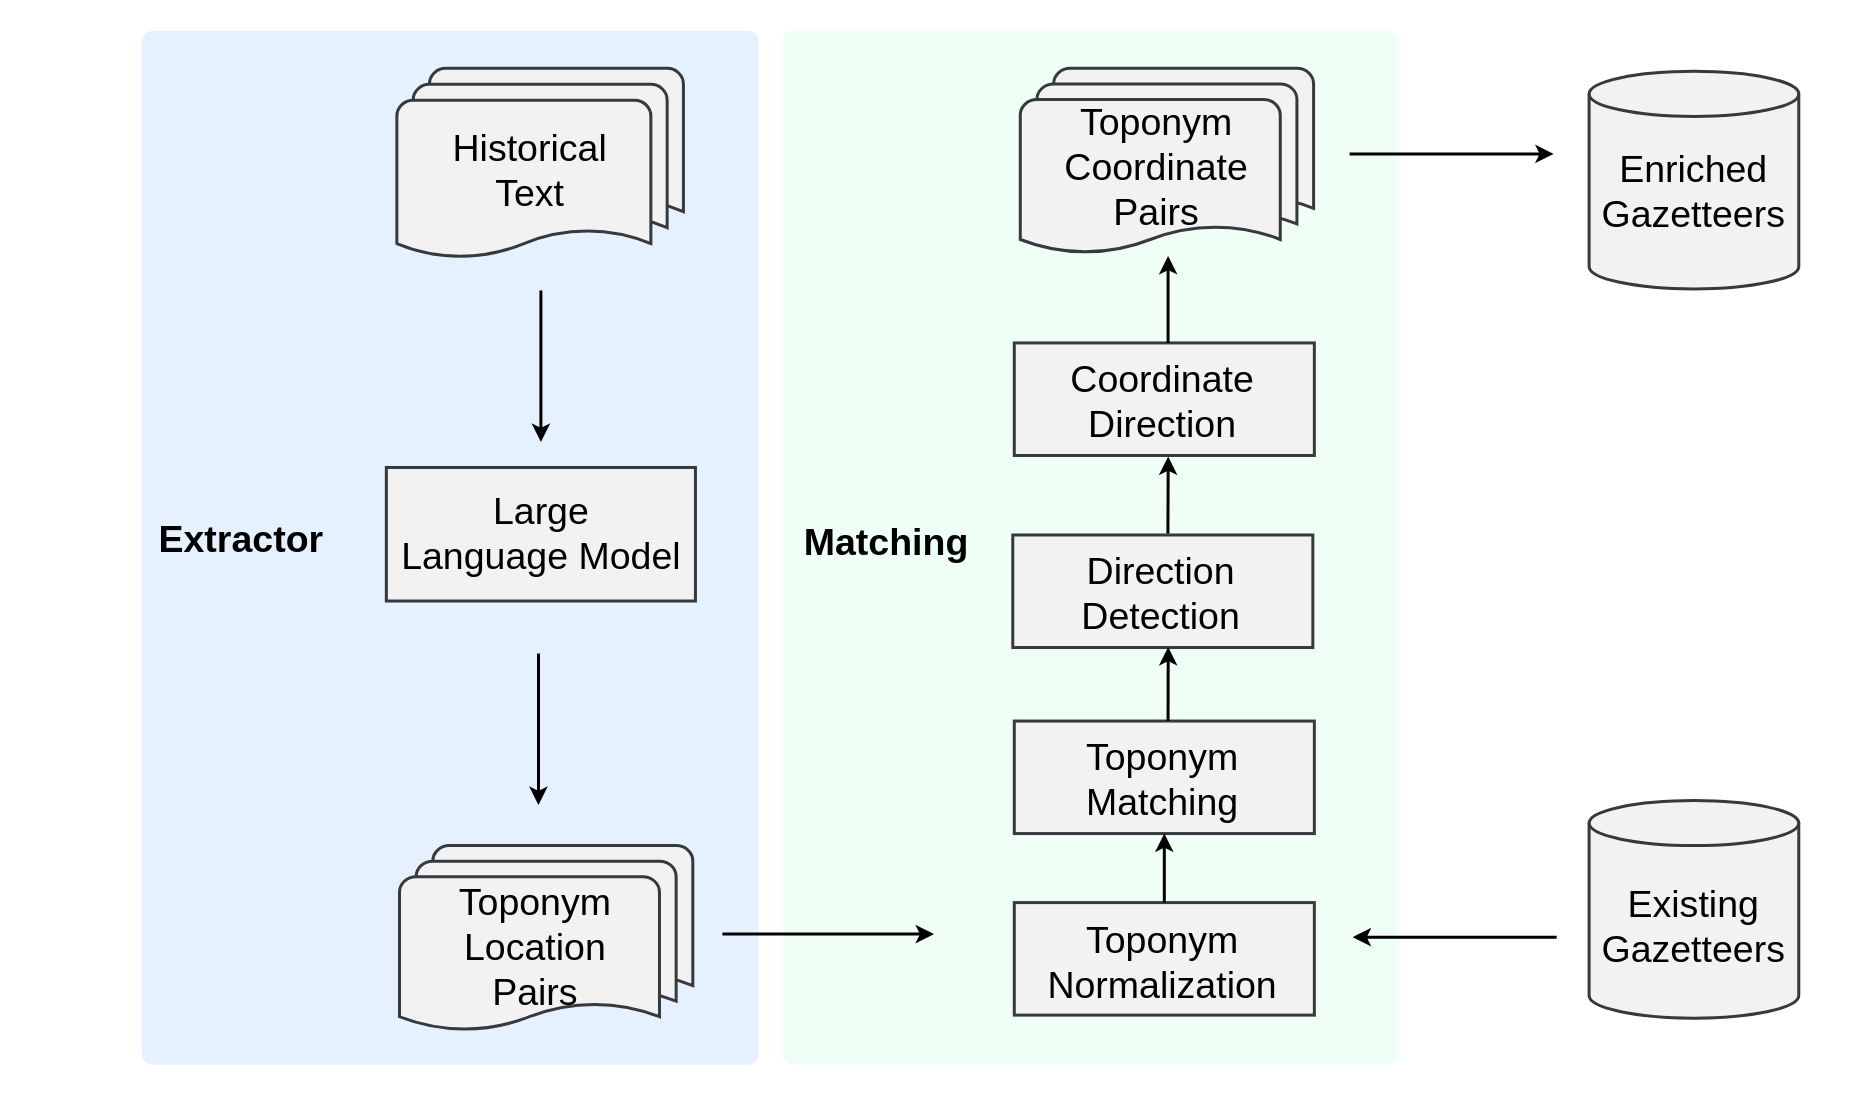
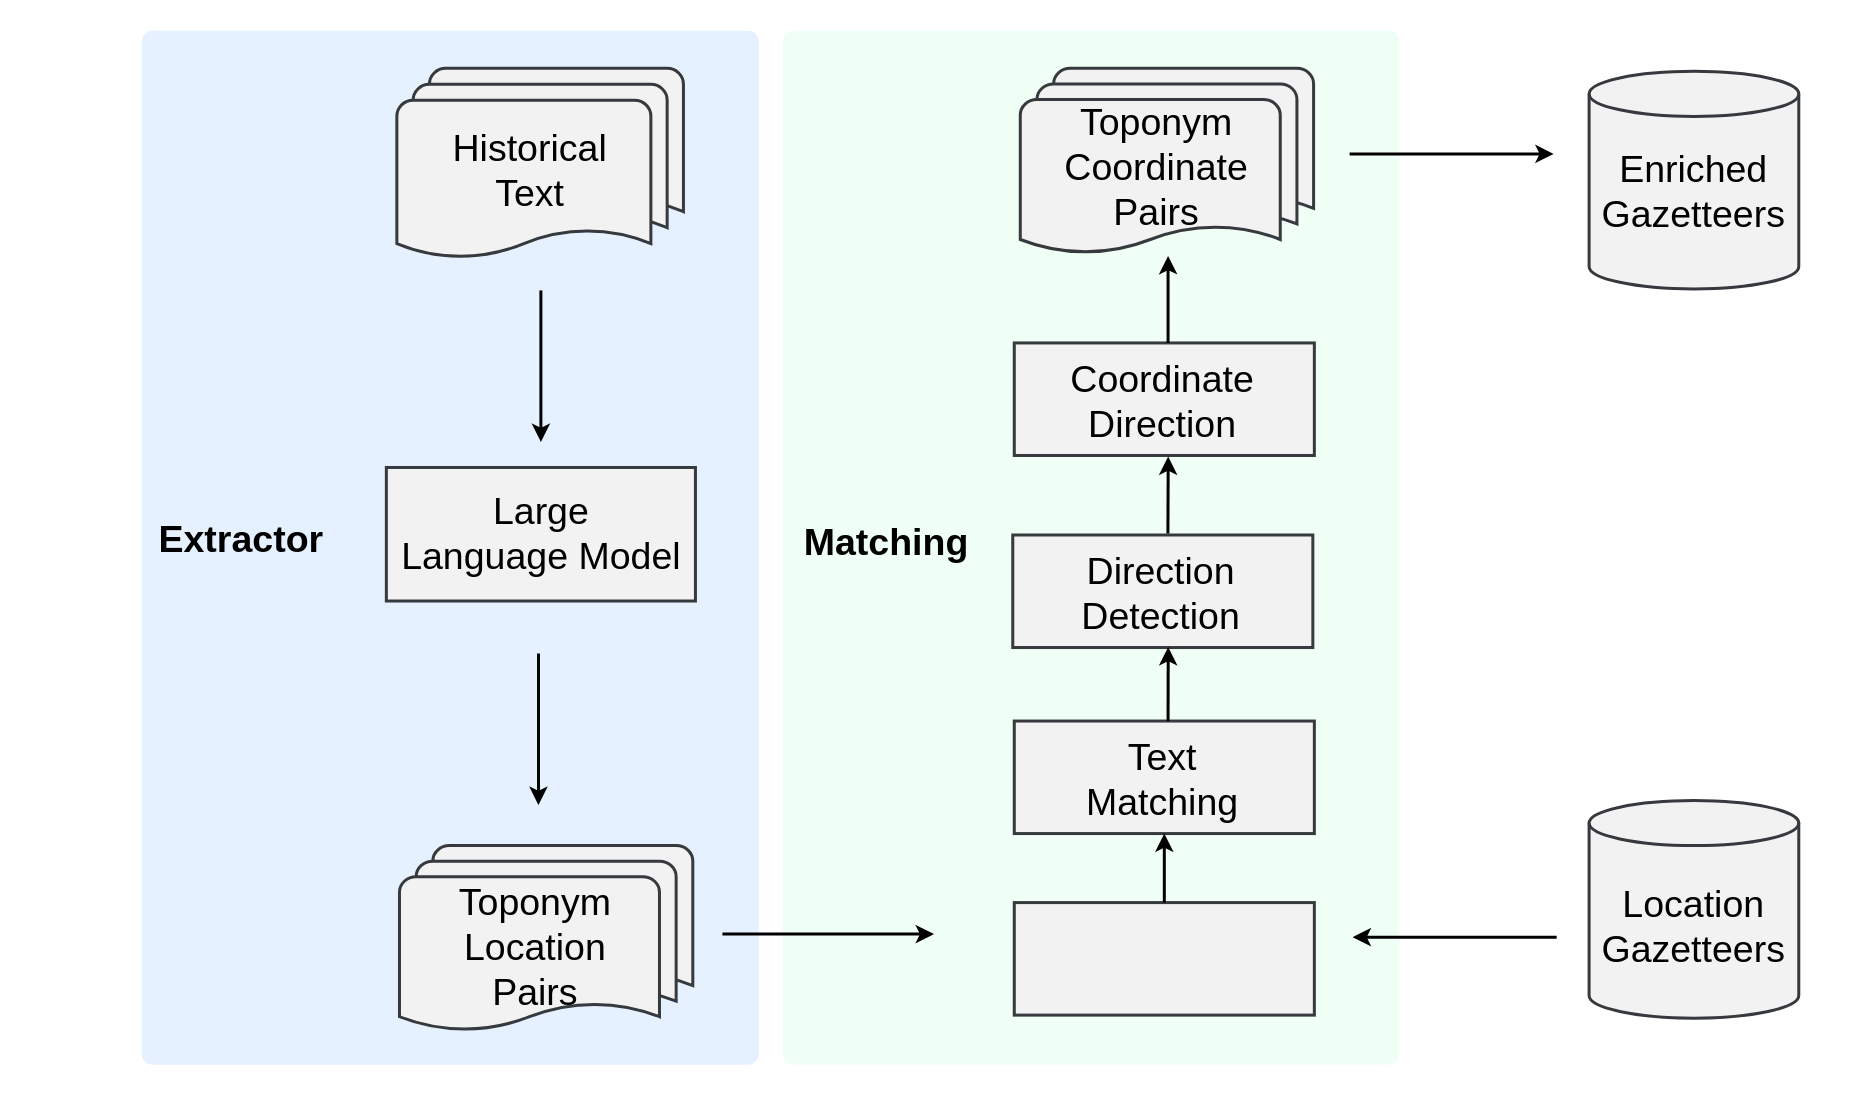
- <mxCell id="24" value="Toponym&lt;br&gt;Matching" style="text;html=1;fillColor=none;align=center;verticalAlign=middle;whiteSpace=wrap;rounded=0;fontSize=25;strokeWidth=2;fontColor=#000000;" vertex="1" parent="1"><mxGeometry x="684" y="491" width="181" height="53" as="geometry" /></mxCell>
+ <mxCell id="24" value="Text&lt;br&gt;Matching" style="text;html=1;fillColor=none;align=center;verticalAlign=middle;whiteSpace=wrap;rounded=0;fontSize=25;strokeWidth=2;fontColor=#000000;" vertex="1" parent="1"><mxGeometry x="684" y="491" width="181" height="53" as="geometry" /></mxCell>
- <mxCell id="8" value="Existing&lt;br&gt;Gazetteers" style="text;html=1;fillColor=none;align=center;verticalAlign=middle;whiteSpace=wrap;rounded=0;fontSize=25;strokeWidth=2;fontColor=#000000;" vertex="1" parent="1"><mxGeometry x="1037.99" y="589" width="181" height="53" as="geometry" /></mxCell>
+ <mxCell id="8" value="Location&lt;br&gt;Gazetteers" style="text;html=1;fillColor=none;align=center;verticalAlign=middle;whiteSpace=wrap;rounded=0;fontSize=25;strokeWidth=2;fontColor=#000000;" vertex="1" parent="1"><mxGeometry x="1037.99" y="589" width="181" height="53" as="geometry" /></mxCell>
- <mxCell id="22" value="Toponym&lt;br&gt;Normalization" style="text;html=1;fillColor=none;align=center;verticalAlign=middle;whiteSpace=wrap;rounded=0;fontSize=25;strokeWidth=2;fontColor=#000000;" vertex="1" parent="1"><mxGeometry x="684" y="613" width="181" height="53" as="geometry" /></mxCell>
